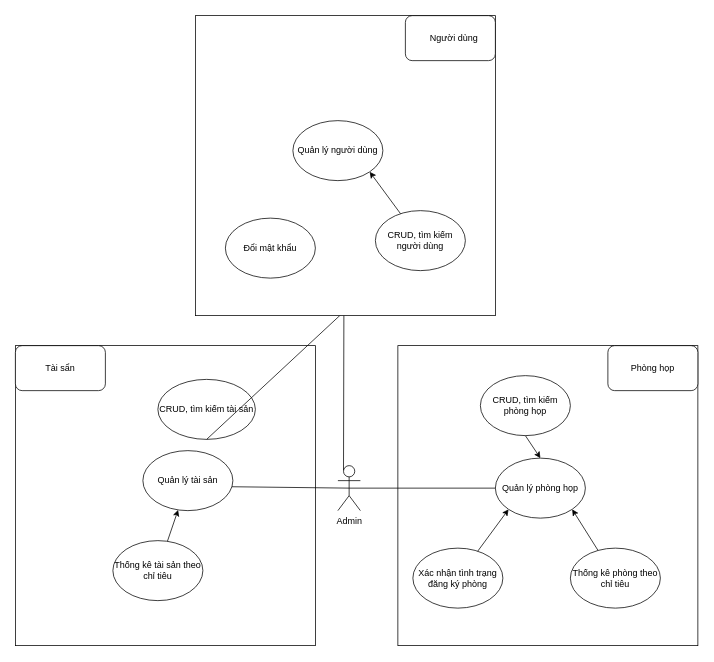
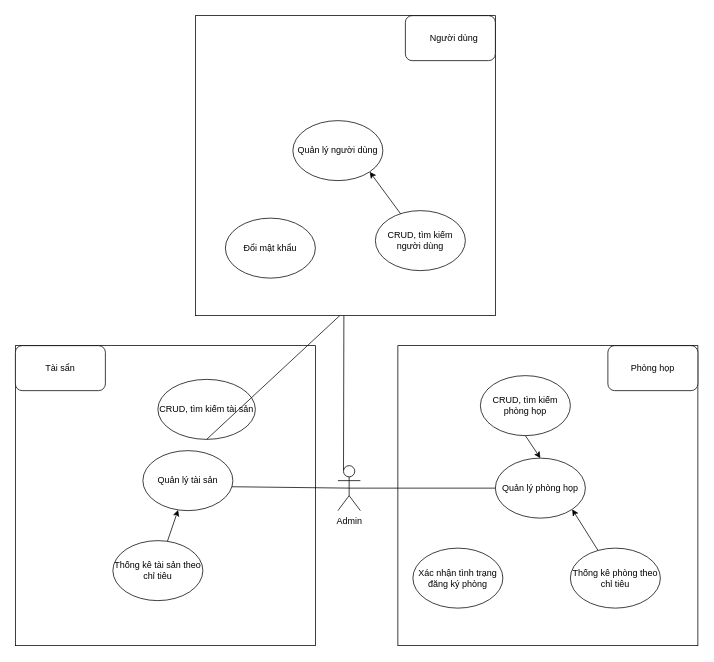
- <mxCell id="10" value="" style="endArrow=classic;html=1;rounded=0;entryX=0;entryY=1;entryDx=0;entryDy=0;" edge="1" parent="1" source="7" target="6"><mxGeometry width="50" height="50" relative="1" as="geometry"><mxPoint x="660" y="690" as="sourcePoint" /><mxPoint x="710" y="640" as="targetPoint" /></mxGeometry></mxCell>
